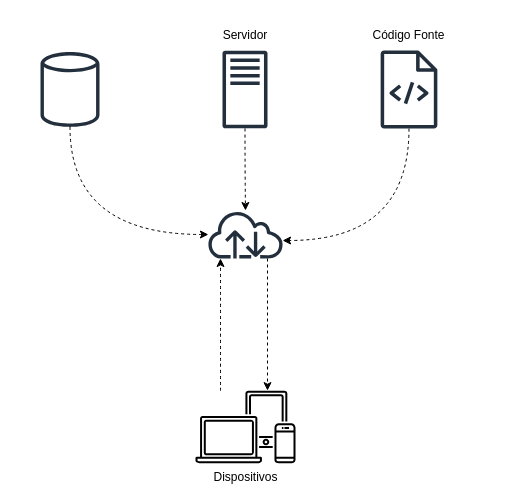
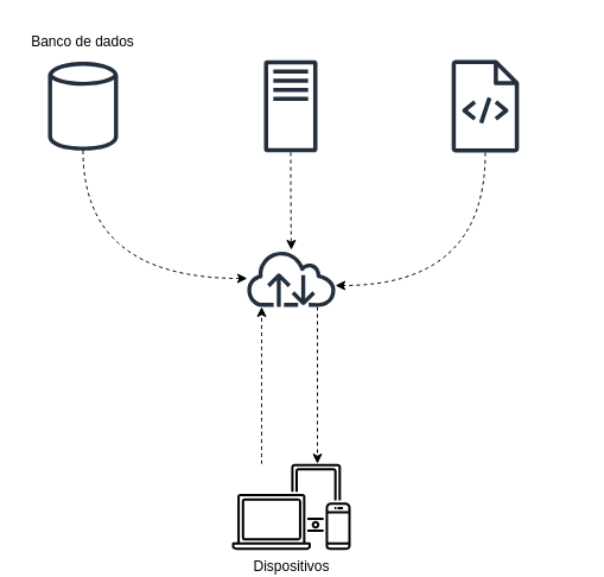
+ <mxCell id="13" value="Banco de dados" style="text;html=1;strokeColor=none;fillColor=none;align=center;verticalAlign=middle;whiteSpace=wrap;rounded=0;" vertex="1" parent="1"><mxGeometry x="20" y="20" width="99" height="30" as="geometry" /></mxCell>
- <mxCell id="14" value="Servidor" style="text;html=1;strokeColor=none;fillColor=none;align=center;verticalAlign=middle;whiteSpace=wrap;rounded=0;" vertex="1" parent="1"><mxGeometry x="215" y="20" width="60" height="30" as="geometry" /></mxCell>
- <mxCell id="12" value="Código Fonte" style="text;html=1;strokeColor=none;fillColor=none;align=center;verticalAlign=middle;whiteSpace=wrap;rounded=0;" vertex="1" parent="1"><mxGeometry x="330" y="20" width="157" height="30" as="geometry" /></mxCell>
